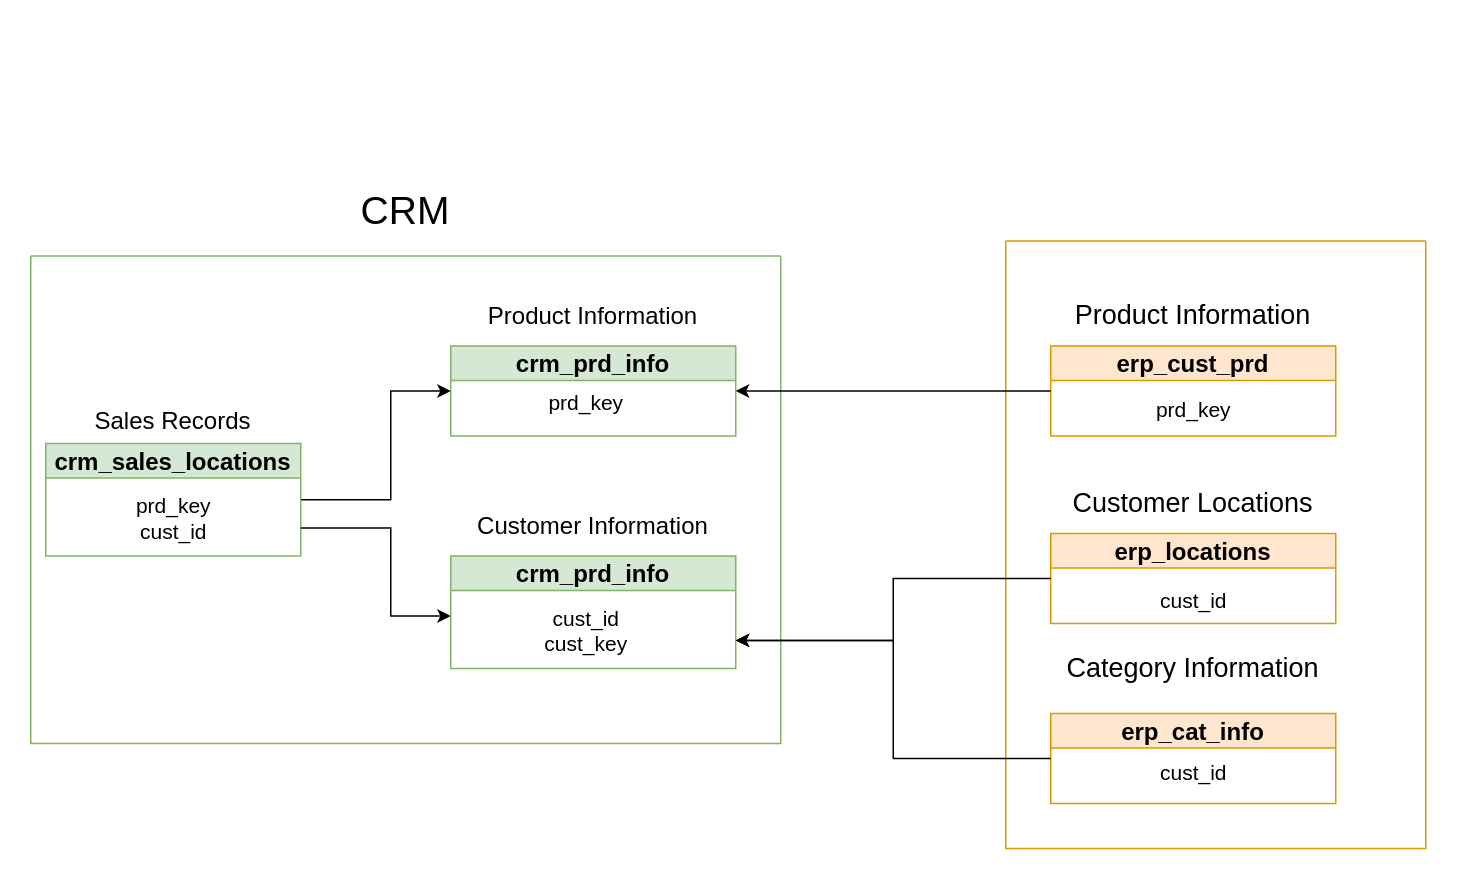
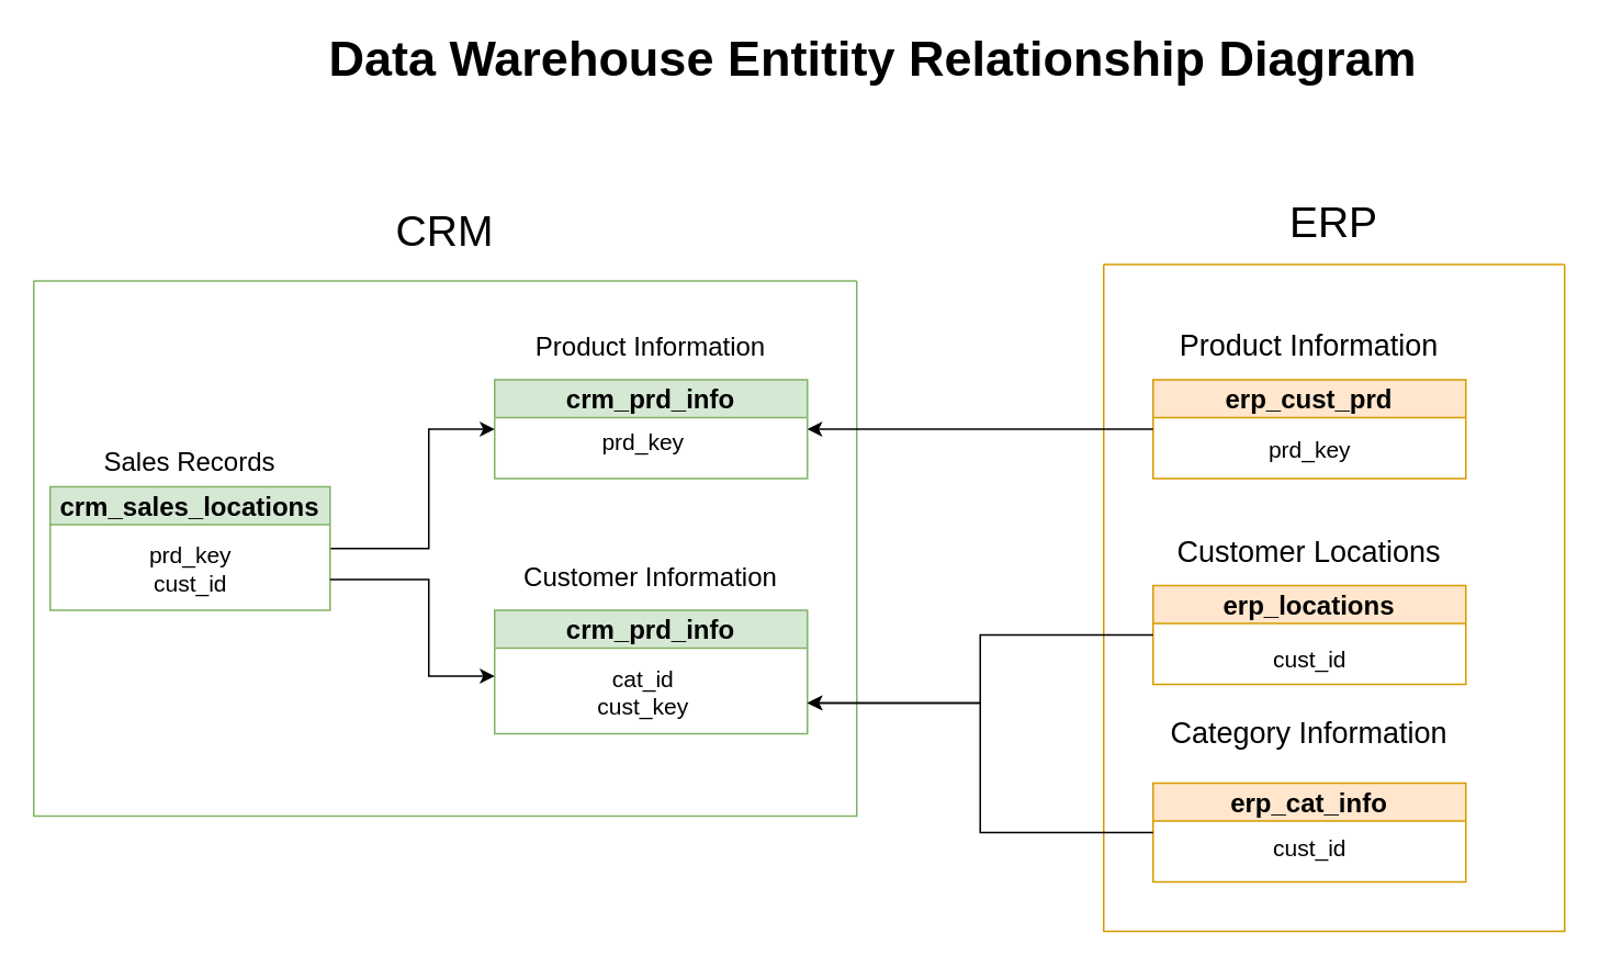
+ <mxCell id="26" value="&lt;b style=&quot;&quot;&gt;&lt;font style=&quot;font-size: 30px;&quot;&gt;Data Warehouse Entitity Relationship Diagram&lt;/font&gt;&lt;/b&gt;" style="text;html=1;align=center;verticalAlign=middle;whiteSpace=wrap;rounded=0;" vertex="1" parent="1"><mxGeometry x="170" y="20" width="720" height="30" as="geometry" /></mxCell>
+ <mxCell id="25" value="&lt;span style=&quot;font-size: 26px;&quot;&gt;ERP&lt;/span&gt;" style="text;html=1;align=center;verticalAlign=middle;whiteSpace=wrap;rounded=0;" vertex="1" parent="1"><mxGeometry x="780" y="120" width="60" height="30" as="geometry" /></mxCell>
- <mxCell id="6" value="&lt;div&gt;&lt;span style=&quot;font-size: 14px;&quot;&gt;cust_id&lt;/span&gt;&lt;/div&gt;&lt;div&gt;&lt;span style=&quot;font-size: 14px;&quot;&gt;cust_key&lt;/span&gt;&lt;/div&gt;" style="text;html=1;align=center;verticalAlign=middle;resizable=0;points=[];autosize=1;strokeColor=none;fillColor=none;" vertex="1" parent="5"><mxGeometry x="50" y="25" width="80" height="50" as="geometry" /></mxCell>
+ <mxCell id="6" value="&lt;div&gt;&lt;span style=&quot;font-size: 14px;&quot;&gt;cat_id&lt;/span&gt;&lt;/div&gt;&lt;div&gt;&lt;span style=&quot;font-size: 14px;&quot;&gt;cust_key&lt;/span&gt;&lt;/div&gt;" style="text;html=1;align=center;verticalAlign=middle;resizable=0;points=[];autosize=1;strokeColor=none;fillColor=none;" vertex="1" parent="5"><mxGeometry x="50" y="25" width="80" height="50" as="geometry" /></mxCell>
